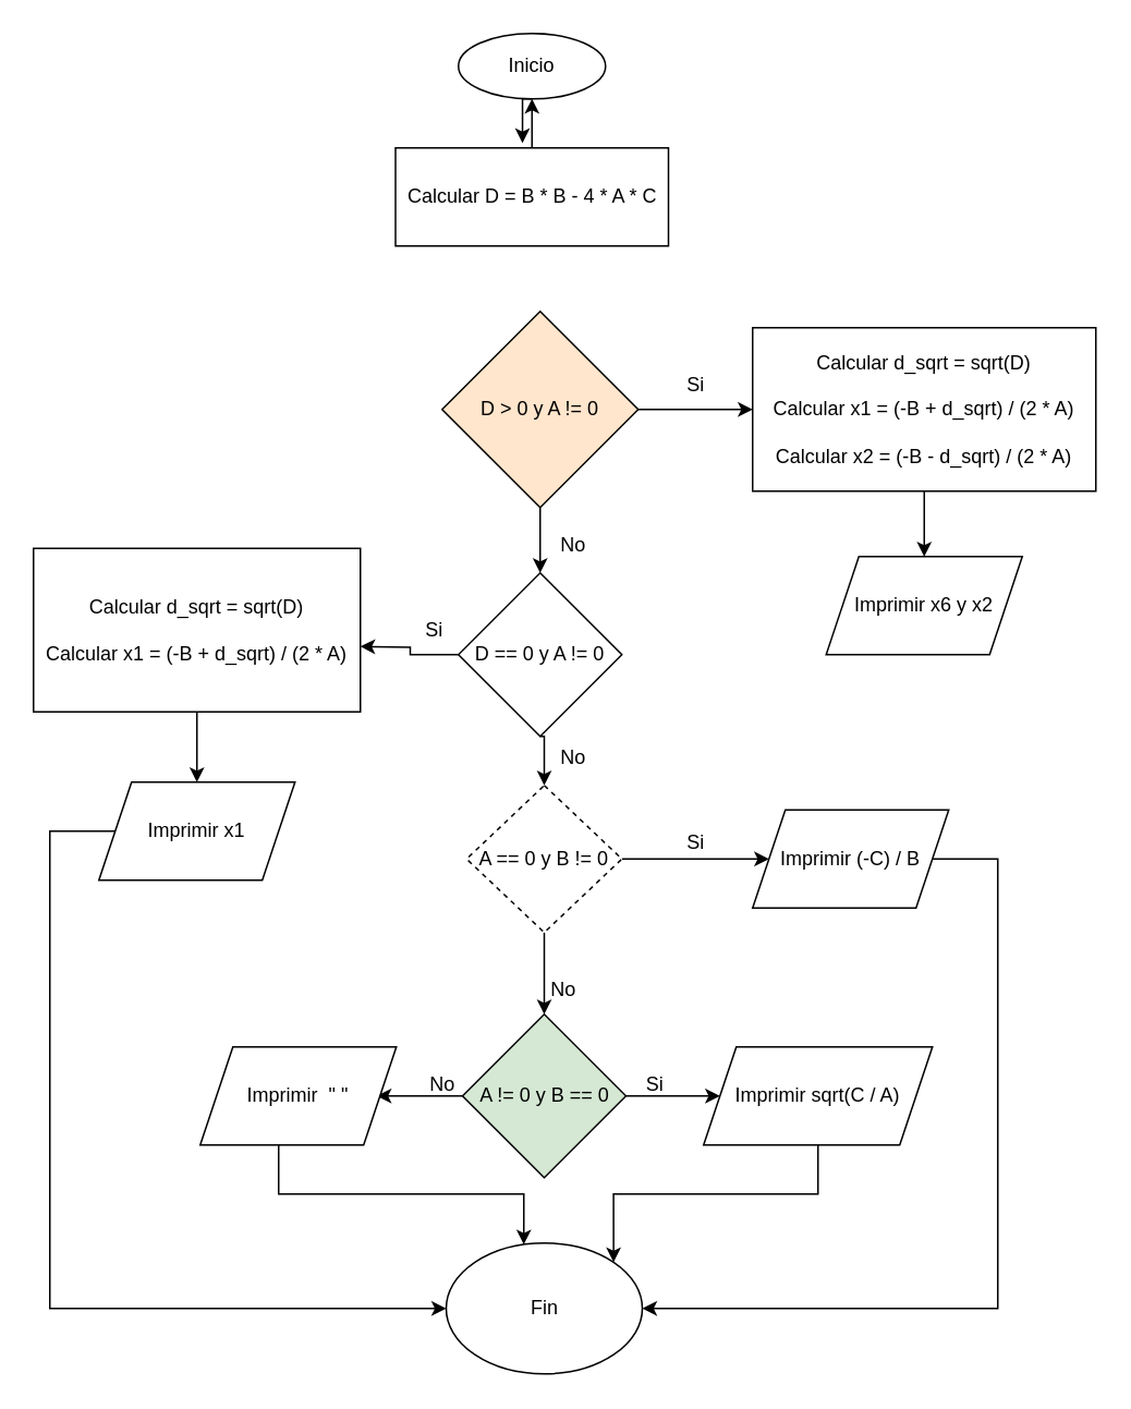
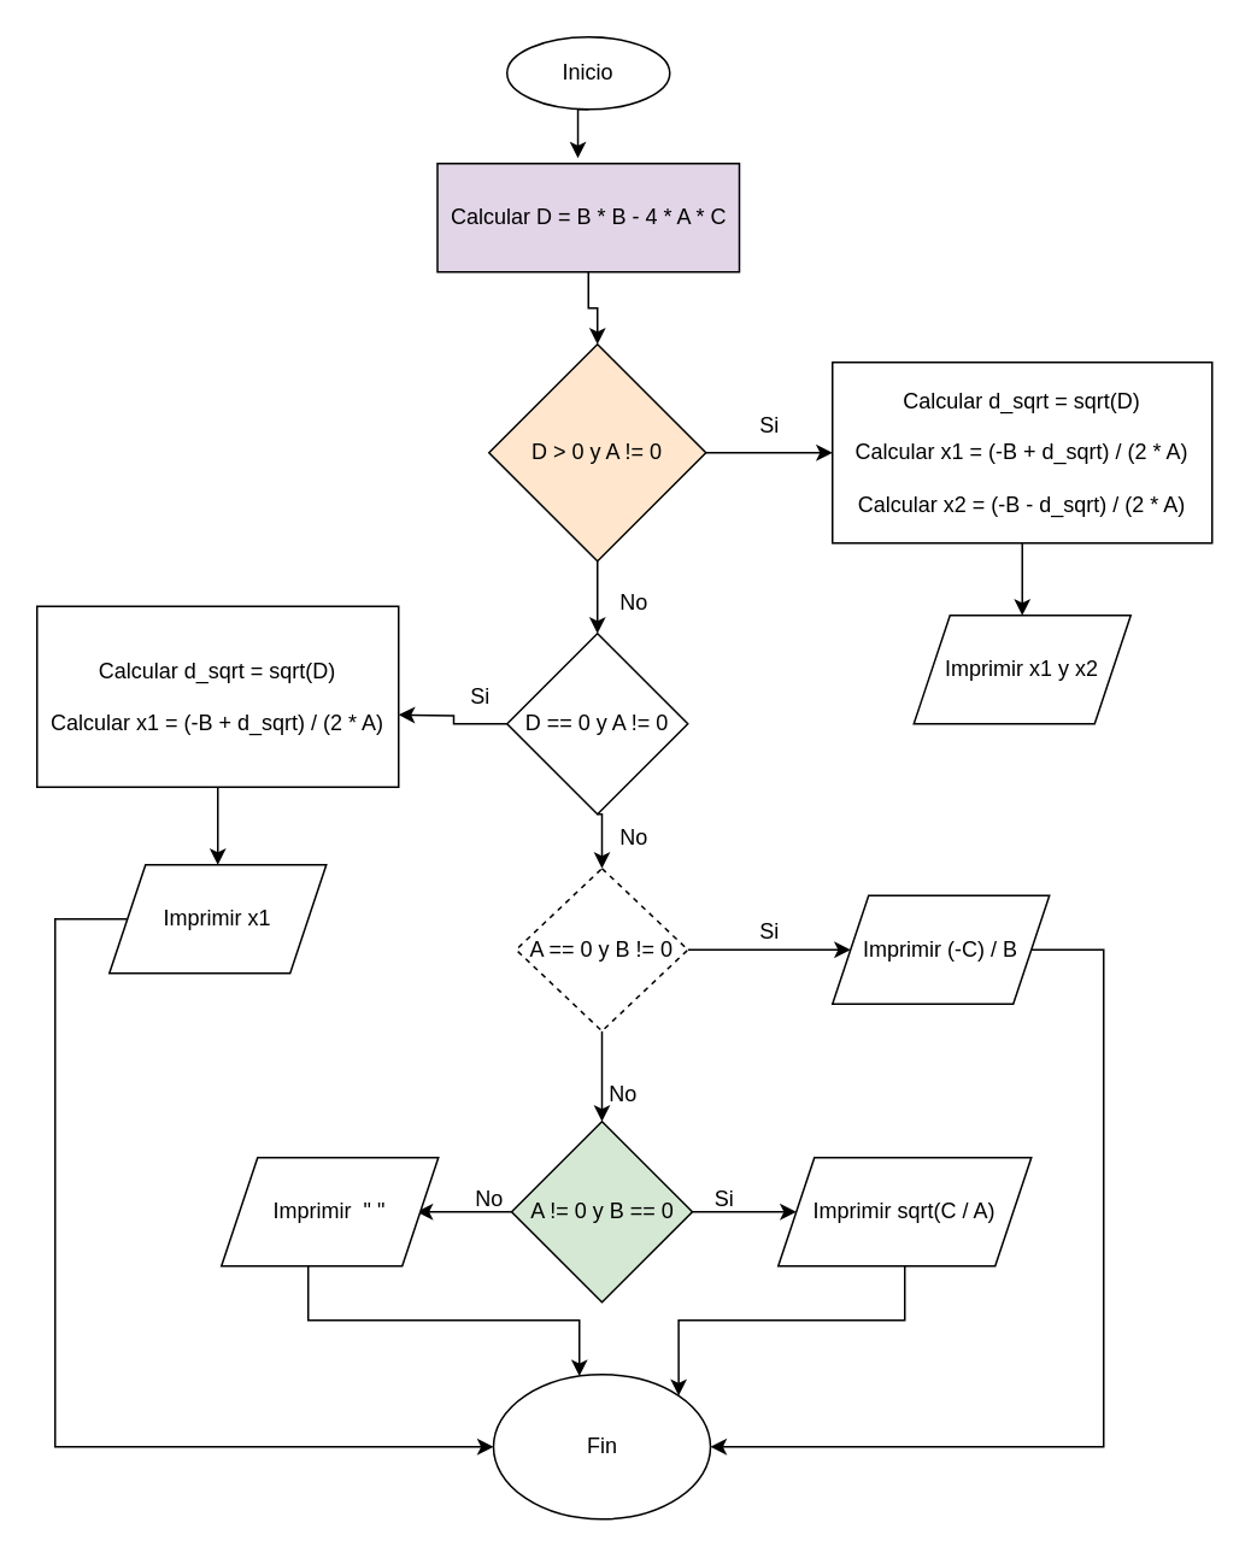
- <mxCell id="26" value="" style="edgeStyle=orthogonalEdgeStyle;rounded=0;orthogonalLoop=1;jettySize=auto;html=1;" edge="1" parent="1" source="27" target="2"><mxGeometry relative="1" as="geometry" /></mxCell>
+ <mxCell id="26" value="" style="edgeStyle=orthogonalEdgeStyle;rounded=0;orthogonalLoop=1;jettySize=auto;html=1;" edge="1" parent="1" source="27" target="6"><mxGeometry relative="1" as="geometry" /></mxCell>
- <mxCell id="27" value="Calcular D = B * B - 4 * A * C" style="rounded=0;whiteSpace=wrap;html=1;" vertex="1" parent="1"><mxGeometry x="241.5" y="90" width="167" height="60" as="geometry" /></mxCell>
+ <mxCell id="27" value="Calcular D = B * B - 4 * A * C" style="rounded=0;whiteSpace=wrap;html=1;fillColor=#e1d5e7;" vertex="1" parent="1"><mxGeometry x="241.5" y="90" width="167" height="60" as="geometry" /></mxCell>
- <mxCell id="30" value="Imprimir x6 y x2" style="shape=parallelogram;perimeter=parallelogramPerimeter;whiteSpace=wrap;html=1;fixedSize=1;" vertex="1" parent="1"><mxGeometry x="505" y="340" width="120" height="60" as="geometry" /></mxCell>
+ <mxCell id="30" value="Imprimir x1 y x2" style="shape=parallelogram;perimeter=parallelogramPerimeter;whiteSpace=wrap;html=1;fixedSize=1;" vertex="1" parent="1"><mxGeometry x="505" y="340" width="120" height="60" as="geometry" /></mxCell>
